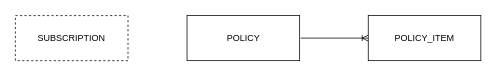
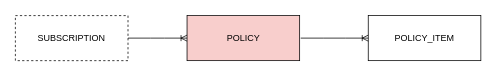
+ <mxCell id="5" value="" style="edgeStyle=entityRelationEdgeStyle;fontSize=12;html=1;endArrow=ERoneToMany;rounded=0;exitX=1;exitY=0.5;exitDx=0;exitDy=0;entryX=0;entryY=0.5;entryDx=0;entryDy=0;" edge="1" parent="1" source="2" target="3"><mxGeometry width="100" height="100" relative="1" as="geometry"><mxPoint x="220" y="10" as="sourcePoint" /><mxPoint x="320" y="-90" as="targetPoint" /></mxGeometry></mxCell>
- <mxCell id="3" value="POLICY" style="whiteSpace=wrap;html=1;align=center;" vertex="1" parent="1"><mxGeometry x="248.64" y="20" width="150" height="60" as="geometry" /></mxCell>
+ <mxCell id="3" value="POLICY" style="whiteSpace=wrap;html=1;align=center;fillColor=#f8cecc;" vertex="1" parent="1"><mxGeometry x="248.64" y="20" width="150" height="60" as="geometry" /></mxCell>
